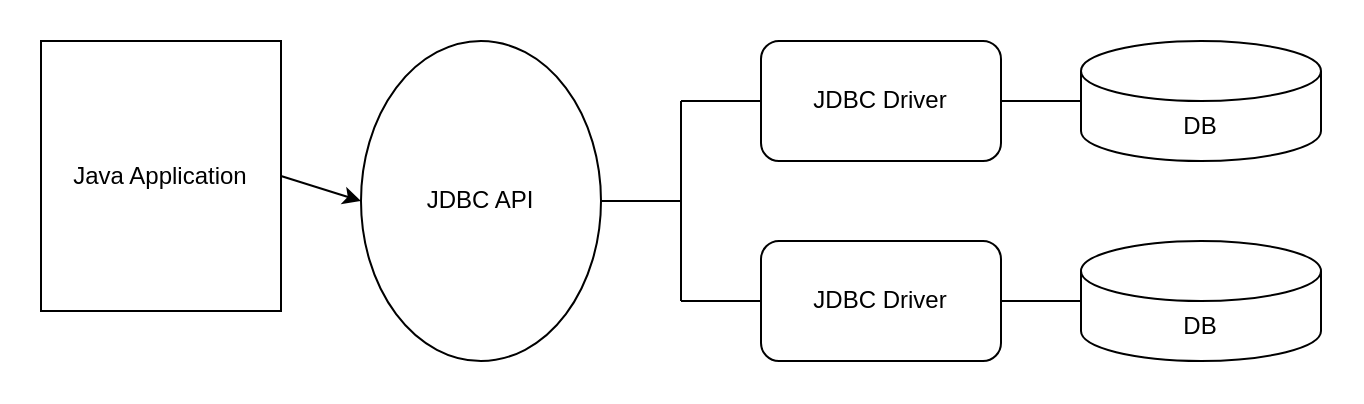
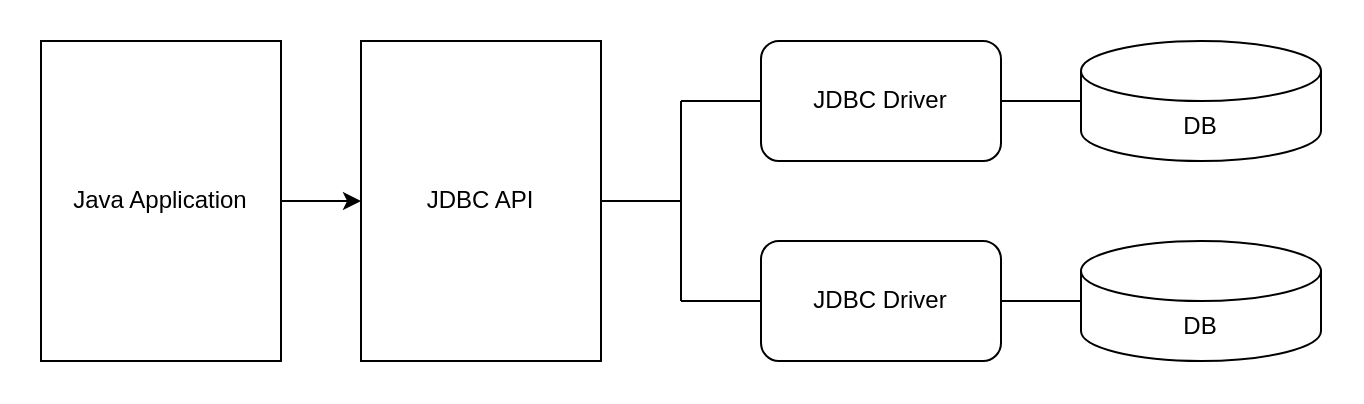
- <mxCell id="2" value="Java Application" style="rounded=0;whiteSpace=wrap;html=1;" vertex="1" parent="1"><mxGeometry x="20" y="20" width="120" height="135" as="geometry" /></mxCell>
+ <mxCell id="2" value="Java Application" style="rounded=0;whiteSpace=wrap;html=1;" vertex="1" parent="1"><mxGeometry x="20" y="20" width="120" height="160" as="geometry" /></mxCell>
- <mxCell id="3" value="JDBC API" style="ellipse;whiteSpace=wrap;html=1;" vertex="1" parent="1"><mxGeometry x="180" y="20" width="120" height="160" as="geometry" /></mxCell>
+ <mxCell id="3" value="JDBC API" style="rounded=0;whiteSpace=wrap;html=1;" vertex="1" parent="1"><mxGeometry x="180" y="20" width="120" height="160" as="geometry" /></mxCell>
